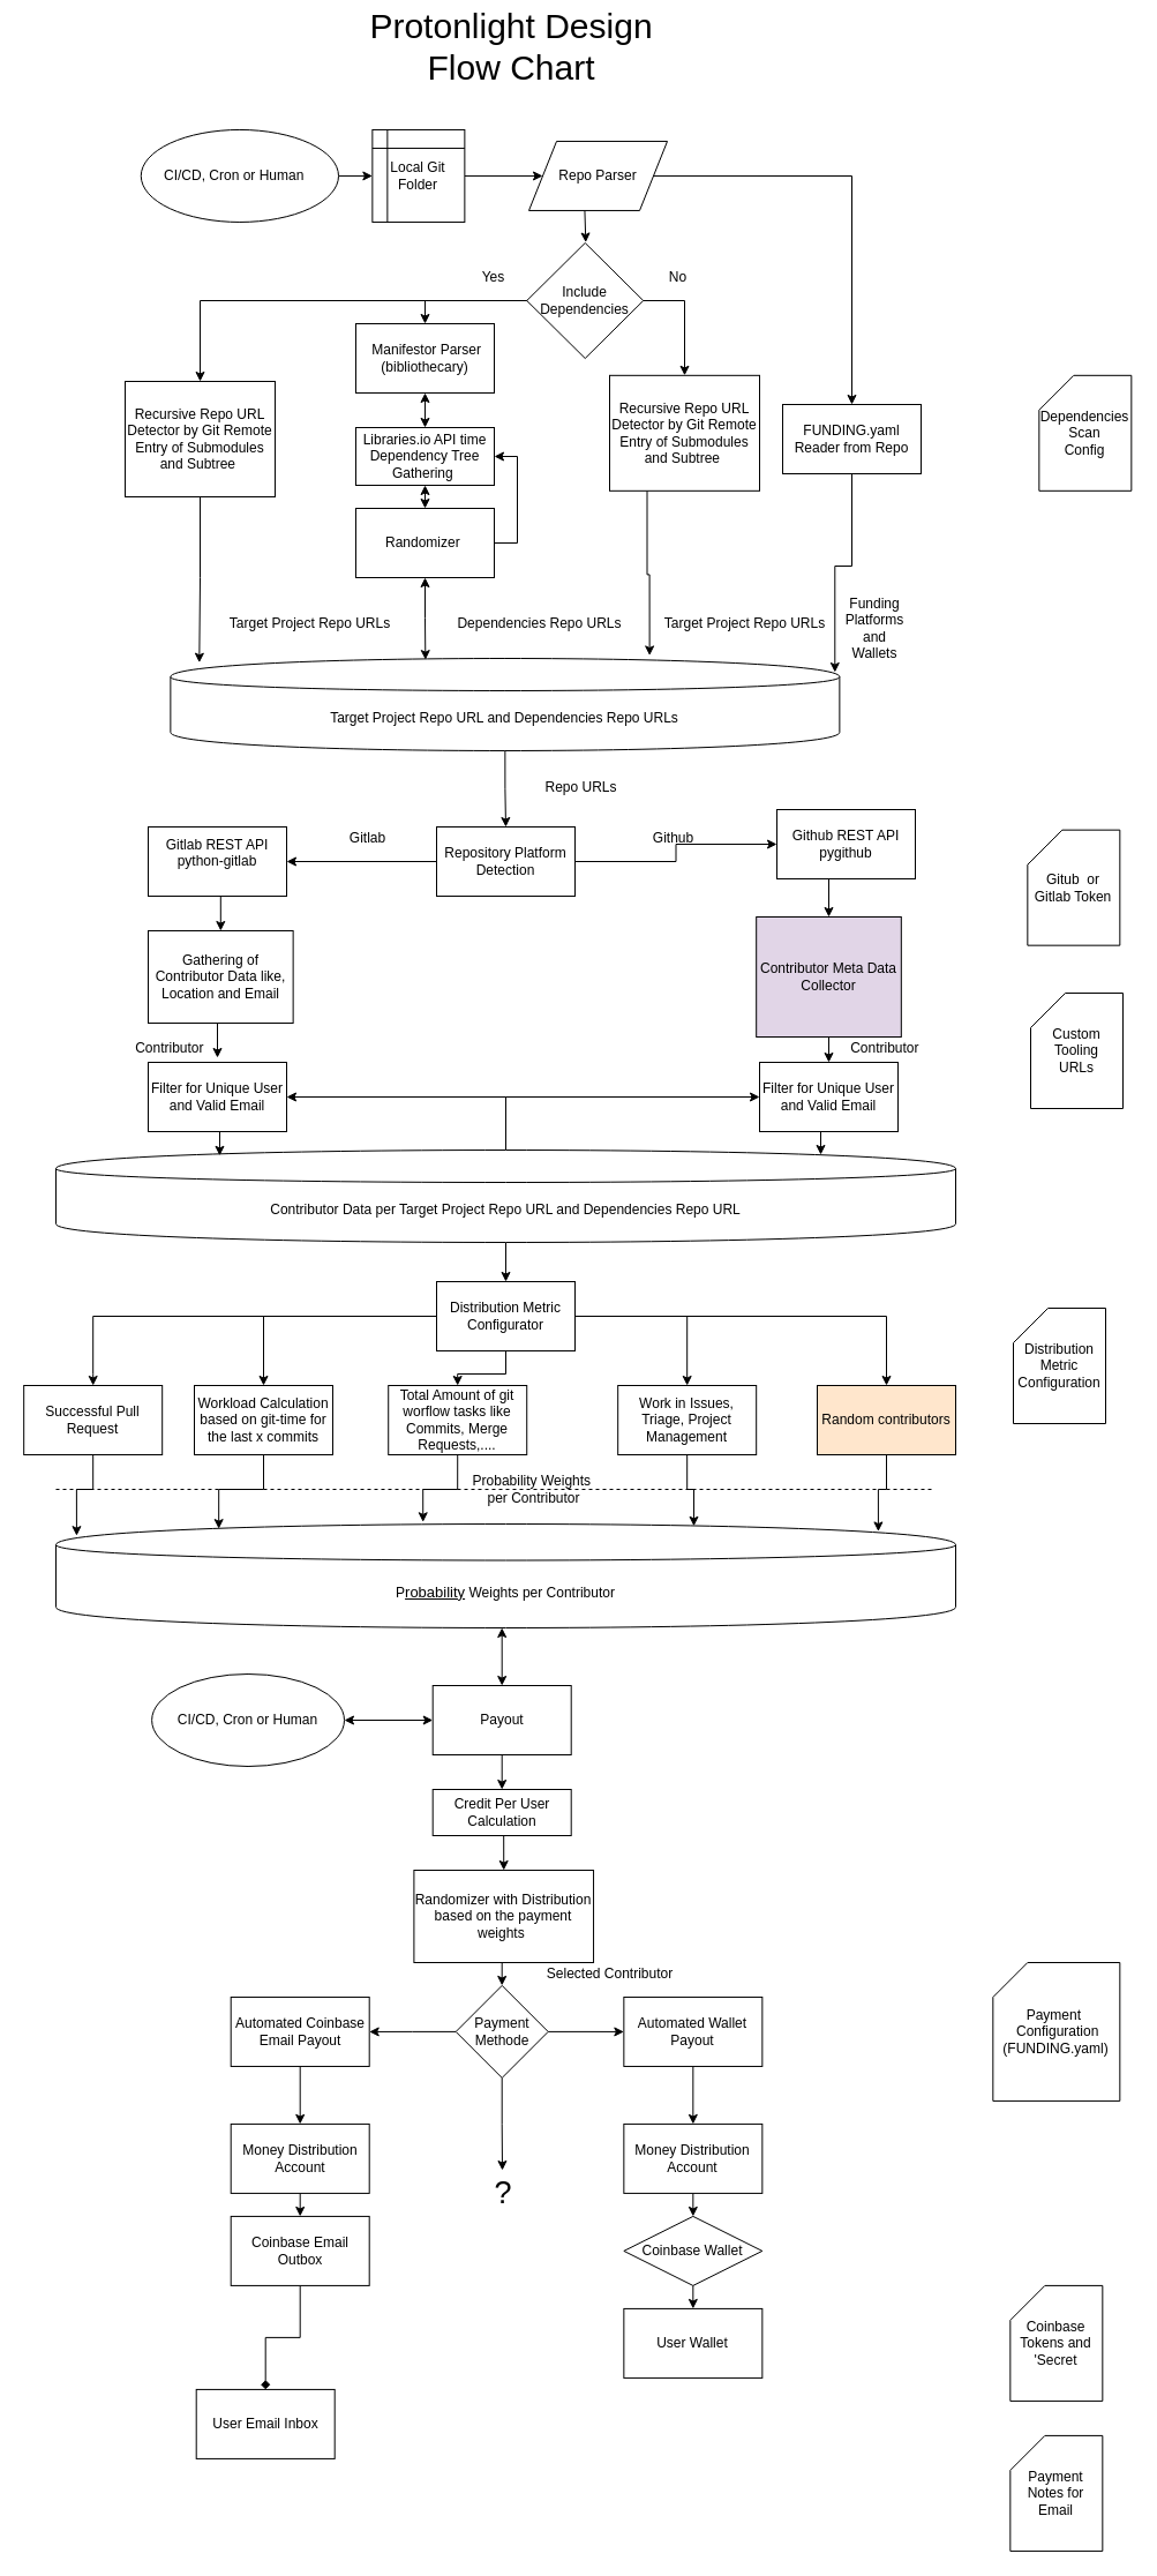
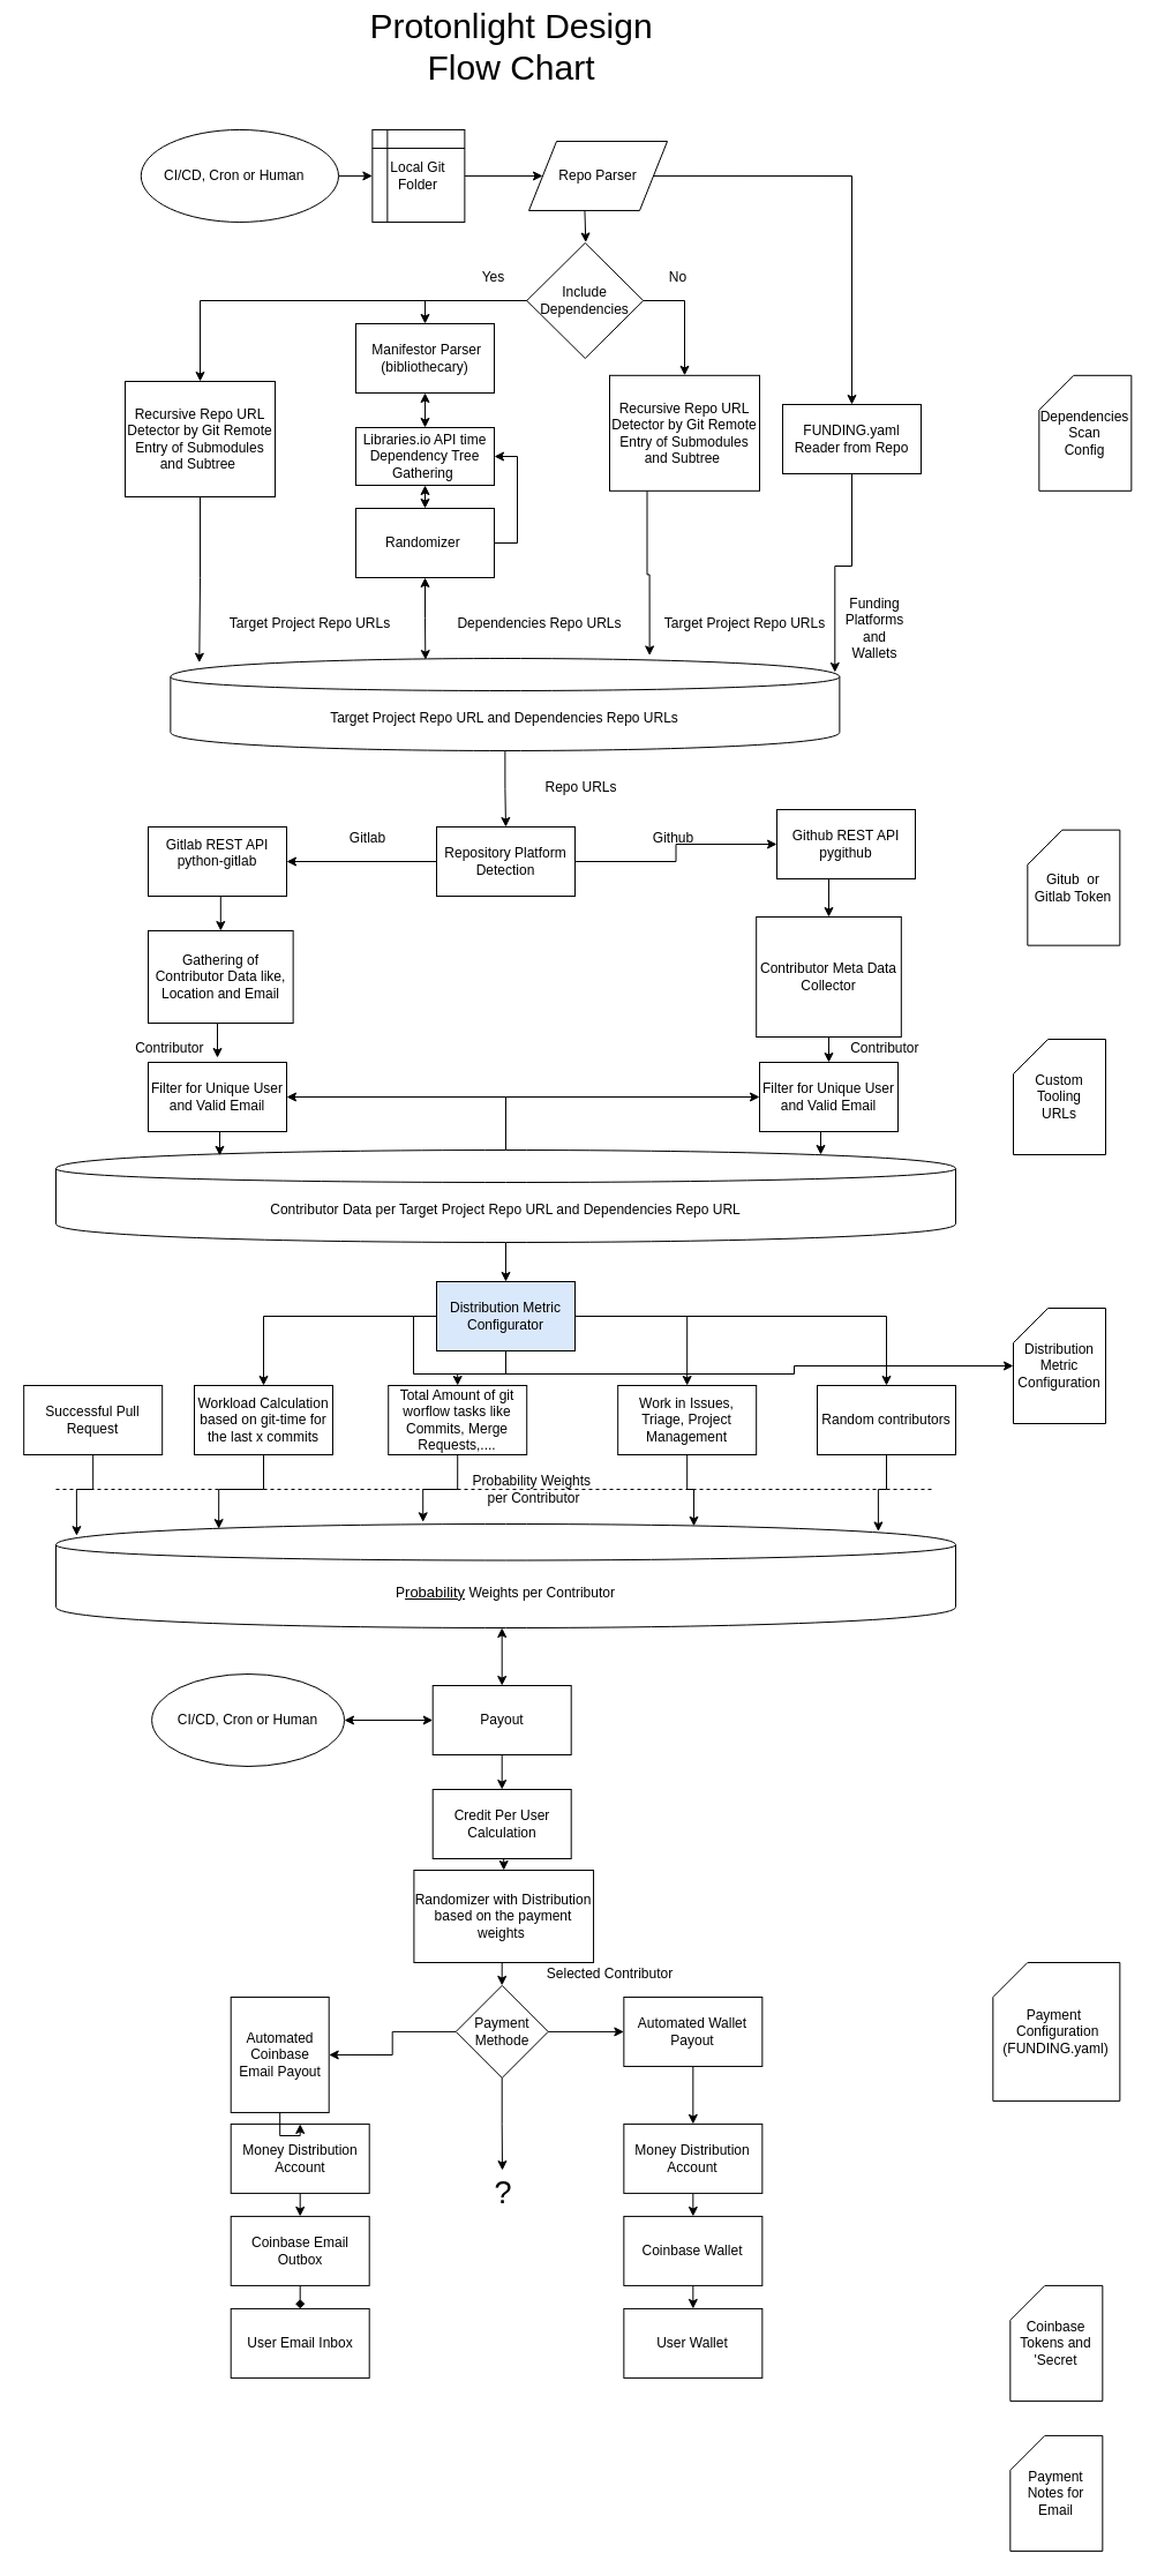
- <mxCell id="22" value="Contributor Meta Data Collector" style="rounded=0;whiteSpace=wrap;html=1;fillColor=#e1d5e7;" parent="1" vertex="1"><mxGeometry x="655.18" y="794" width="125.64" height="104" as="geometry" /></mxCell>
+ <mxCell id="22" value="Contributor Meta Data Collector" style="rounded=0;whiteSpace=wrap;html=1;" parent="1" vertex="1"><mxGeometry x="655.18" y="794" width="125.64" height="104" as="geometry" /></mxCell>
- <mxCell id="112" value="Custom&lt;br&gt;Tooling&lt;br&gt;URLs" style="shape=card;whiteSpace=wrap;html=1;" vertex="1" parent="1"><mxGeometry x="893" y="860" width="80" height="100" as="geometry" /></mxCell>
+ <mxCell id="112" value="Custom&lt;br&gt;Tooling&lt;br&gt;URLs" style="shape=card;whiteSpace=wrap;html=1;" vertex="1" parent="1"><mxGeometry x="878" y="900" width="80" height="100" as="geometry" /></mxCell>
- <mxCell id="70" style="edgeStyle=orthogonalEdgeStyle;rounded=0;orthogonalLoop=1;jettySize=auto;html=1;exitX=0;exitY=0.5;exitDx=0;exitDy=0;" parent="1" source="71" target="109" edge="1"><mxGeometry relative="1" as="geometry" /></mxCell>
+ <mxCell id="70" style="edgeStyle=orthogonalEdgeStyle;rounded=0;orthogonalLoop=1;jettySize=auto;html=1;exitX=0;exitY=0.5;exitDx=0;exitDy=0;" parent="1" source="71" target="35" edge="1"><mxGeometry relative="1" as="geometry" /></mxCell>
- <mxCell id="71" value="Distribution Metric Configurator" style="rounded=0;whiteSpace=wrap;html=1;" parent="1" vertex="1"><mxGeometry x="378" y="1110" width="120" height="60" as="geometry" /></mxCell>
+ <mxCell id="71" value="Distribution Metric Configurator" style="rounded=0;whiteSpace=wrap;html=1;fillColor=#dae8fc;" parent="1" vertex="1"><mxGeometry x="378" y="1110" width="120" height="60" as="geometry" /></mxCell>
- <mxCell id="98" value="Random contributors" style="rounded=0;whiteSpace=wrap;html=1;fillColor=#ffe6cc;" parent="1" vertex="1"><mxGeometry x="708" y="1200" width="120" height="60" as="geometry" /></mxCell>
+ <mxCell id="98" value="Random contributors" style="rounded=0;whiteSpace=wrap;html=1;" parent="1" vertex="1"><mxGeometry x="708" y="1200" width="120" height="60" as="geometry" /></mxCell>
- <mxCell id="114" value="Credit Per User Calculation" style="rounded=0;whiteSpace=wrap;html=1;" vertex="1" parent="1"><mxGeometry x="374.7" y="1550" width="120" height="40" as="geometry" /></mxCell>
+ <mxCell id="114" value="Credit Per User Calculation" style="rounded=0;whiteSpace=wrap;html=1;" vertex="1" parent="1"><mxGeometry x="374.7" y="1550" width="120" height="60" as="geometry" /></mxCell>
- <mxCell id="88" value="Automated Coinbase Email Payout" style="rounded=0;whiteSpace=wrap;html=1;" parent="1" vertex="1"><mxGeometry x="199.7" y="1729.96" width="120" height="60" as="geometry" /></mxCell>
+ <mxCell id="88" value="Automated Coinbase Email Payout" style="rounded=0;whiteSpace=wrap;html=1;" parent="1" vertex="1"><mxGeometry x="199.7" y="1729.96" width="85" height="100" as="geometry" /></mxCell>
- <mxCell id="91" value="Coinbase Wallet" style="rhombus;whiteSpace=wrap;html=1;" parent="1" vertex="1"><mxGeometry x="540.34" y="1919.92" width="120" height="60" as="geometry" /></mxCell>
+ <mxCell id="91" value="Coinbase Wallet" style="rounded=0;whiteSpace=wrap;html=1;" parent="1" vertex="1"><mxGeometry x="540.34" y="1919.92" width="120" height="60" as="geometry" /></mxCell>
- <mxCell id="41" value="User Email Inbox" style="rounded=0;whiteSpace=wrap;html=1;" parent="1" vertex="1"><mxGeometry x="169.7" y="2069.92" width="120" height="60" as="geometry" /></mxCell>
+ <mxCell id="41" value="User Email Inbox" style="rounded=0;whiteSpace=wrap;html=1;" parent="1" vertex="1"><mxGeometry x="199.7" y="1999.92" width="120" height="60" as="geometry" /></mxCell>
